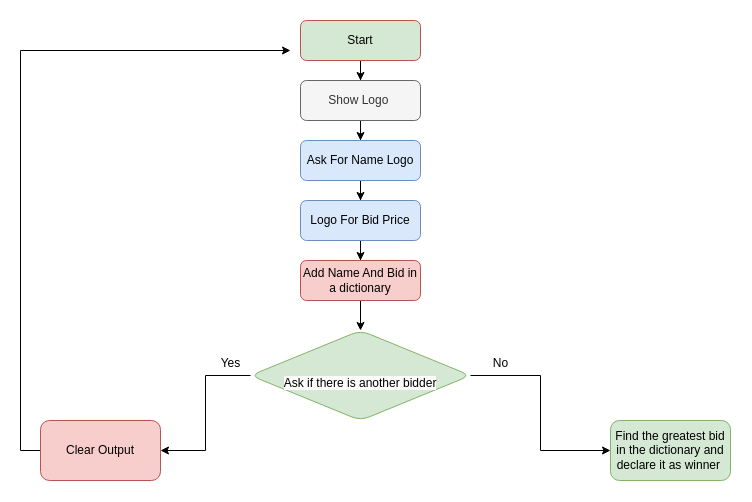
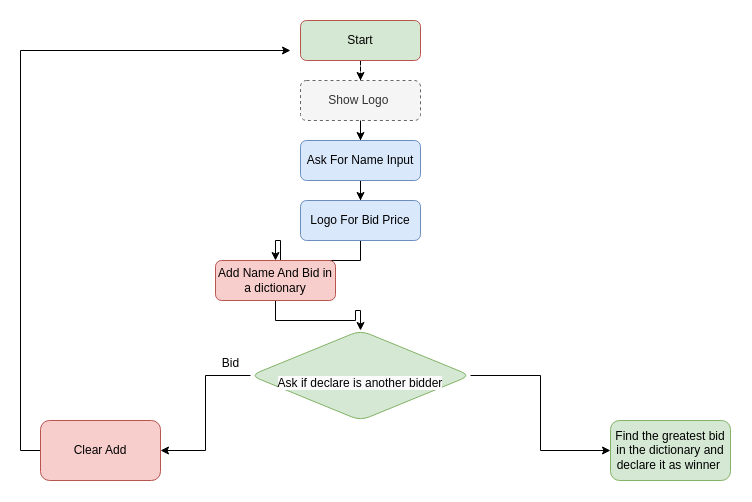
- <mxCell id="2" value="" style="edgeStyle=orthogonalEdgeStyle;rounded=0;orthogonalLoop=1;jettySize=auto;html=1;" edge="1" parent="1" source="3" target="5"><mxGeometry relative="1" as="geometry" /></mxCell>
+ <mxCell id="2" value="" style="edgeStyle=orthogonalEdgeStyle;rounded=0;orthogonalLoop=1;jettySize=auto;html=1;dashed=1;" edge="1" parent="1" source="3" target="5"><mxGeometry relative="1" as="geometry" /></mxCell>
- <mxCell id="5" value="Show Logo&amp;nbsp;" style="rounded=1;whiteSpace=wrap;html=1;fontSize=12;glass=0;strokeWidth=1;shadow=0;fillColor=#f5f5f5;fontColor=#333333;strokeColor=#666666;" vertex="1" parent="1"><mxGeometry x="300" y="80" width="120" height="40" as="geometry" /></mxCell>
+ <mxCell id="5" value="Show Logo&amp;nbsp;" style="rounded=1;whiteSpace=wrap;html=1;fontSize=12;glass=0;strokeWidth=1;shadow=0;fillColor=#f5f5f5;fontColor=#333333;strokeColor=#666666;dashed=1;" vertex="1" parent="1"><mxGeometry x="300" y="80" width="120" height="40" as="geometry" /></mxCell>
- <mxCell id="7" value="Ask For Name Logo" style="rounded=1;whiteSpace=wrap;html=1;fontSize=12;glass=0;strokeWidth=1;shadow=0;fillColor=#dae8fc;strokeColor=#6c8ebf;" vertex="1" parent="1"><mxGeometry x="300" y="140" width="120" height="40" as="geometry" /></mxCell>
+ <mxCell id="7" value="Ask For Name Input" style="rounded=1;whiteSpace=wrap;html=1;fontSize=12;glass=0;strokeWidth=1;shadow=0;fillColor=#dae8fc;strokeColor=#6c8ebf;" vertex="1" parent="1"><mxGeometry x="300" y="140" width="120" height="40" as="geometry" /></mxCell>
- <mxCell id="11" value="Add Name And Bid in a dictionary" style="rounded=1;whiteSpace=wrap;html=1;fontSize=12;glass=0;strokeWidth=1;shadow=0;fillColor=#f8cecc;strokeColor=#b85450;" vertex="1" parent="1"><mxGeometry x="300" y="260" width="120" height="40" as="geometry" /></mxCell>
+ <mxCell id="11" value="Add Name And Bid in a dictionary" style="rounded=1;whiteSpace=wrap;html=1;fontSize=12;glass=0;strokeWidth=1;shadow=0;fillColor=#f8cecc;strokeColor=#b85450;" vertex="1" parent="1"><mxGeometry x="215" y="260" width="120" height="40" as="geometry" /></mxCell>
- <mxCell id="18" value="Yes" style="text;html=1;align=center;verticalAlign=middle;resizable=0;points=[];autosize=1;strokeColor=none;fillColor=none;" vertex="1" parent="1"><mxGeometry x="210" y="348" width="40" height="30" as="geometry" /></mxCell>
+ <mxCell id="18" value="Bid" style="text;html=1;align=center;verticalAlign=middle;resizable=0;points=[];autosize=1;strokeColor=none;fillColor=none;" vertex="1" parent="1"><mxGeometry x="210" y="348" width="40" height="30" as="geometry" /></mxCell>
- <mxCell id="19" value="No" style="text;html=1;align=center;verticalAlign=middle;resizable=0;points=[];autosize=1;strokeColor=none;fillColor=none;" vertex="1" parent="1"><mxGeometry x="480" y="348" width="40" height="30" as="geometry" /></mxCell>
- <mxCell id="14" value="&lt;br&gt;&lt;font style=&quot;&quot;&gt;&lt;span style=&quot;color: rgb(0, 0, 0); font-family: Helvetica; font-style: normal; font-variant-ligatures: normal; font-variant-caps: normal; font-weight: 400; letter-spacing: normal; orphans: 2; text-align: center; text-indent: 0px; text-transform: none; widows: 2; word-spacing: 0px; -webkit-text-stroke-width: 0px; background-color: rgb(251, 251, 251); text-decoration-thickness: initial; text-decoration-style: initial; text-decoration-color: initial; float: none; display: inline !important;&quot;&gt;&lt;font style=&quot;font-size: 12px;&quot;&gt;Ask if there is another bidder&lt;/font&gt;&lt;/span&gt;&lt;br&gt;&lt;/font&gt;" style="rhombus;whiteSpace=wrap;html=1;rounded=1;glass=0;strokeWidth=1;shadow=0;fillColor=#d5e8d4;strokeColor=#82b366;" vertex="1" parent="1"><mxGeometry x="250" y="330" width="220" height="90" as="geometry" /></mxCell>
+ <mxCell id="14" value="&lt;br&gt;&lt;font style=&quot;&quot;&gt;&lt;span style=&quot;color: rgb(0, 0, 0); font-family: Helvetica; font-style: normal; font-variant-ligatures: normal; font-variant-caps: normal; font-weight: 400; letter-spacing: normal; orphans: 2; text-align: center; text-indent: 0px; text-transform: none; widows: 2; word-spacing: 0px; -webkit-text-stroke-width: 0px; background-color: rgb(251, 251, 251); text-decoration-thickness: initial; text-decoration-style: initial; text-decoration-color: initial; float: none; display: inline !important;&quot;&gt;&lt;font style=&quot;font-size: 12px;&quot;&gt;Ask if declare is another bidder&lt;/font&gt;&lt;/span&gt;&lt;br&gt;&lt;/font&gt;" style="rhombus;whiteSpace=wrap;html=1;rounded=1;glass=0;strokeWidth=1;shadow=0;fillColor=#d5e8d4;strokeColor=#82b366;" vertex="1" parent="1"><mxGeometry x="250" y="330" width="220" height="90" as="geometry" /></mxCell>
- <mxCell id="16" value="Clear Output" style="whiteSpace=wrap;html=1;fillColor=#f8cecc;strokeColor=#b85450;rounded=1;glass=0;strokeWidth=1;shadow=0;" vertex="1" parent="1"><mxGeometry x="40" y="420" width="120" height="60" as="geometry" /></mxCell>
+ <mxCell id="16" value="Clear Add" style="whiteSpace=wrap;html=1;fillColor=#f8cecc;strokeColor=#b85450;rounded=1;glass=0;strokeWidth=1;shadow=0;" vertex="1" parent="1"><mxGeometry x="40" y="420" width="120" height="60" as="geometry" /></mxCell>
